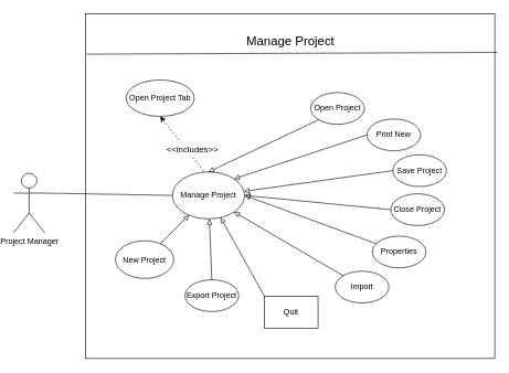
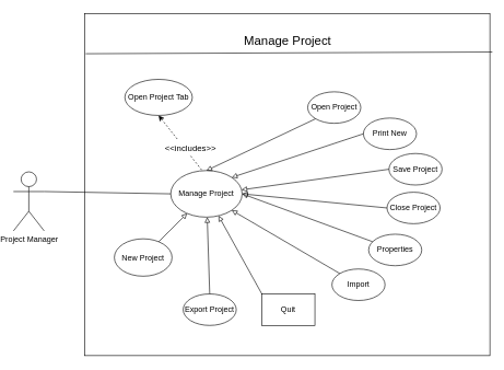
- <mxCell id="12" value="Export Project" style="ellipse;whiteSpace=wrap;html=1;fillColor=none;" parent="1" vertex="1"><mxGeometry x="279" y="422" width="81" height="48" as="geometry" /></mxCell>
+ <mxCell id="12" value="Export Project" style="ellipse;whiteSpace=wrap;html=1;fillColor=none;" parent="1" vertex="1"><mxGeometry x="279" y="447" width="81" height="48" as="geometry" /></mxCell>
